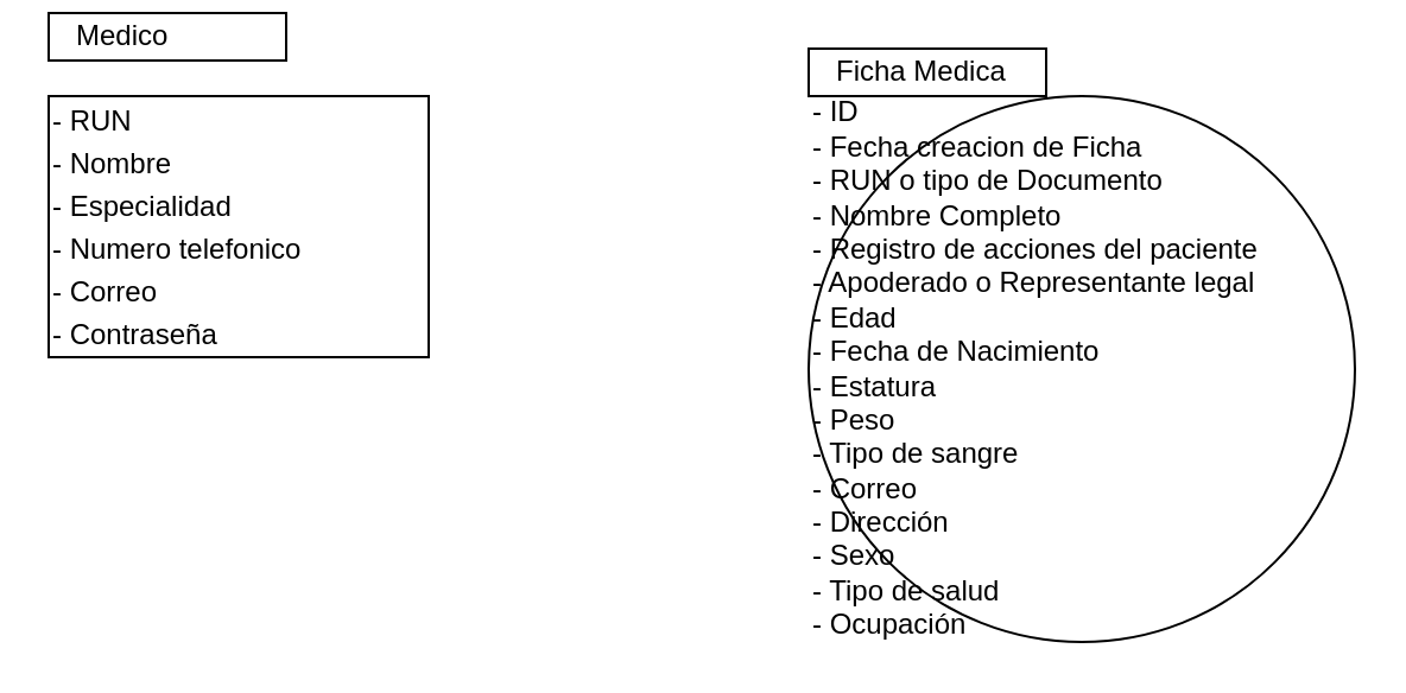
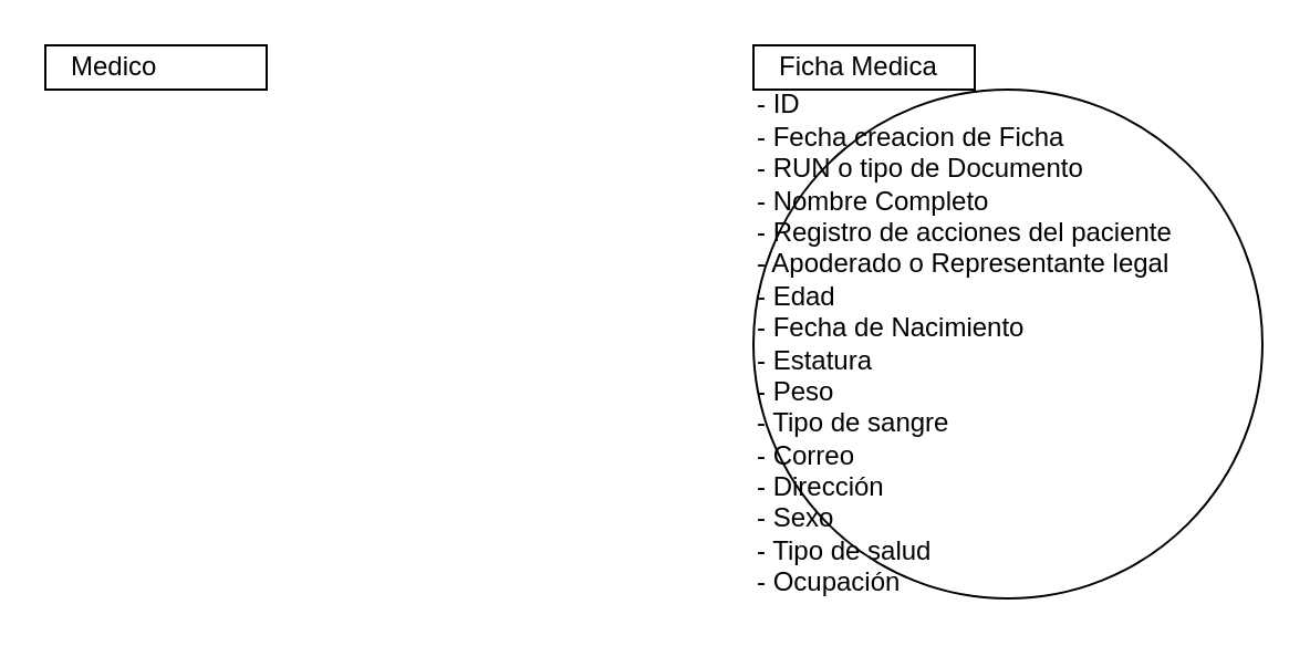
- <mxCell id="4" value="&amp;nbsp; &amp;nbsp;Medico&amp;nbsp;" style="rounded=0;whiteSpace=wrap;html=1;align=left;" vertex="1" parent="1"><mxGeometry x="20" y="5" width="100" height="20" as="geometry" /></mxCell>
+ <mxCell id="4" value="&amp;nbsp; &amp;nbsp;Medico&amp;nbsp;" style="rounded=0;whiteSpace=wrap;html=1;align=left;" vertex="1" parent="1"><mxGeometry x="20" y="20" width="100" height="20" as="geometry" /></mxCell>
- <mxCell id="2" value="&lt;p style=&quot;line-height: 150%&quot;&gt;- RUN&lt;br&gt;- Nombre&lt;br&gt;- Especialidad&lt;br&gt;- Numero telefonico&lt;br&gt;- Correo&lt;br&gt;- Contraseña&lt;br&gt;&lt;/p&gt;" style="rounded=0;whiteSpace=wrap;html=1;align=left;" vertex="1" parent="1"><mxGeometry x="20" y="40" width="160" height="110" as="geometry" /></mxCell>
